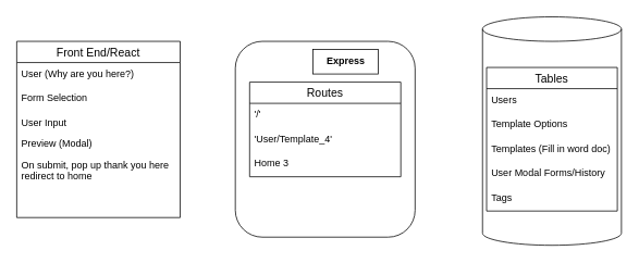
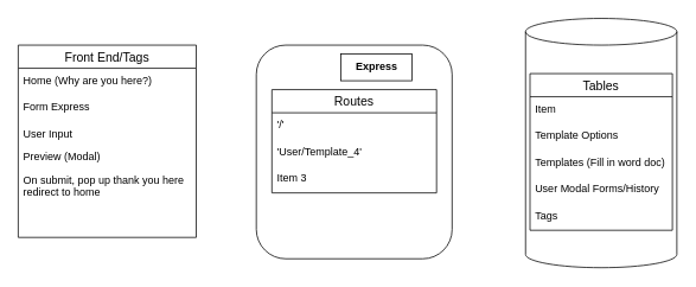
- <mxCell id="5" value="Front End/React" style="swimlane;fontStyle=0;childLayout=stackLayout;horizontal=1;startSize=26;horizontalStack=0;resizeParent=1;resizeParentMax=0;resizeLast=0;collapsible=1;marginBottom=0;align=center;fontSize=14;" vertex="1" parent="1"><mxGeometry x="20" y="50" width="200" height="216" as="geometry" /></mxCell>
+ <mxCell id="5" value="Front End/Tags" style="swimlane;fontStyle=0;childLayout=stackLayout;horizontal=1;startSize=26;horizontalStack=0;resizeParent=1;resizeParentMax=0;resizeLast=0;collapsible=1;marginBottom=0;align=center;fontSize=14;" vertex="1" parent="1"><mxGeometry x="20" y="50" width="200" height="216" as="geometry" /></mxCell>
- <mxCell id="6" value="User (Why are you here?)&#10;    " style="text;strokeColor=none;fillColor=none;spacingLeft=4;spacingRight=4;overflow=hidden;rotatable=0;points=[[0,0.5],[1,0.5]];portConstraint=eastwest;fontSize=12;" vertex="1" parent="5"><mxGeometry y="26" width="200" height="30" as="geometry" /></mxCell>
+ <mxCell id="6" value="Home (Why are you here?)&#10;    " style="text;strokeColor=none;fillColor=none;spacingLeft=4;spacingRight=4;overflow=hidden;rotatable=0;points=[[0,0.5],[1,0.5]];portConstraint=eastwest;fontSize=12;" vertex="1" parent="5"><mxGeometry y="26" width="200" height="30" as="geometry" /></mxCell>
- <mxCell id="7" value="Form Selection" style="text;strokeColor=none;fillColor=none;spacingLeft=4;spacingRight=4;overflow=hidden;rotatable=0;points=[[0,0.5],[1,0.5]];portConstraint=eastwest;fontSize=12;" vertex="1" parent="5"><mxGeometry y="56" width="200" height="30" as="geometry" /></mxCell>
+ <mxCell id="7" value="Form Express" style="text;strokeColor=none;fillColor=none;spacingLeft=4;spacingRight=4;overflow=hidden;rotatable=0;points=[[0,0.5],[1,0.5]];portConstraint=eastwest;fontSize=12;" vertex="1" parent="5"><mxGeometry y="56" width="200" height="30" as="geometry" /></mxCell>
- <mxCell id="13" value="Users" style="text;strokeColor=none;fillColor=none;spacingLeft=4;spacingRight=4;overflow=hidden;rotatable=0;points=[[0,0.5],[1,0.5]];portConstraint=eastwest;fontSize=12;" vertex="1" parent="12"><mxGeometry y="26" width="160" height="30" as="geometry" /></mxCell>
+ <mxCell id="13" value="Item" style="text;strokeColor=none;fillColor=none;spacingLeft=4;spacingRight=4;overflow=hidden;rotatable=0;points=[[0,0.5],[1,0.5]];portConstraint=eastwest;fontSize=12;" vertex="1" parent="12"><mxGeometry y="26" width="160" height="30" as="geometry" /></mxCell>
- <mxCell id="21" value="Home 3" style="text;strokeColor=none;fillColor=none;spacingLeft=4;spacingRight=4;overflow=hidden;rotatable=0;points=[[0,0.5],[1,0.5]];portConstraint=eastwest;fontSize=12;" vertex="1" parent="18"><mxGeometry y="86" width="185" height="30" as="geometry" /></mxCell>
+ <mxCell id="21" value="Item 3" style="text;strokeColor=none;fillColor=none;spacingLeft=4;spacingRight=4;overflow=hidden;rotatable=0;points=[[0,0.5],[1,0.5]];portConstraint=eastwest;fontSize=12;" vertex="1" parent="18"><mxGeometry y="86" width="185" height="30" as="geometry" /></mxCell>
